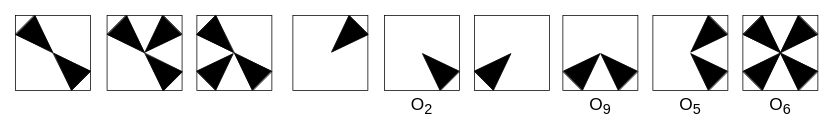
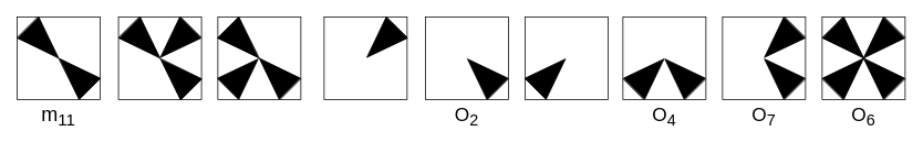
+ <mxCell id="78" value="&lt;font style=&quot;font-size: 24px&quot;&gt;m&lt;sub&gt;11&lt;/sub&gt;&lt;/font&gt;" style="text;html=1;strokeColor=none;fillColor=none;align=center;verticalAlign=middle;whiteSpace=wrap;rounded=0;" parent="1" vertex="1"><mxGeometry x="50" y="130" width="40" height="20" as="geometry" /></mxCell>
- <mxCell id="80" value="&lt;span style=&quot;font-size: 23px&quot;&gt;O&lt;sub&gt;9&lt;/sub&gt;&lt;/span&gt;" style="text;html=1;strokeColor=none;fillColor=none;align=center;verticalAlign=middle;whiteSpace=wrap;rounded=0;" parent="1" vertex="1"><mxGeometry x="780" y="130" width="40" height="20" as="geometry" /></mxCell>
+ <mxCell id="80" value="&lt;span style=&quot;font-size: 23px&quot;&gt;O&lt;sub&gt;4&lt;/sub&gt;&lt;/span&gt;" style="text;html=1;strokeColor=none;fillColor=none;align=center;verticalAlign=middle;whiteSpace=wrap;rounded=0;" parent="1" vertex="1"><mxGeometry x="780" y="130" width="40" height="20" as="geometry" /></mxCell>
- <mxCell id="81" value="&lt;span style=&quot;font-size: 23px&quot;&gt;O&lt;sub&gt;5&lt;/sub&gt;&lt;/span&gt;" style="text;html=1;strokeColor=none;fillColor=none;align=center;verticalAlign=middle;whiteSpace=wrap;rounded=0;" parent="1" vertex="1"><mxGeometry x="900" y="130" width="40" height="20" as="geometry" /></mxCell>
+ <mxCell id="81" value="&lt;span style=&quot;font-size: 23px&quot;&gt;O&lt;sub&gt;7&lt;/sub&gt;&lt;/span&gt;" style="text;html=1;strokeColor=none;fillColor=none;align=center;verticalAlign=middle;whiteSpace=wrap;rounded=0;" parent="1" vertex="1"><mxGeometry x="900" y="130" width="40" height="20" as="geometry" /></mxCell>
